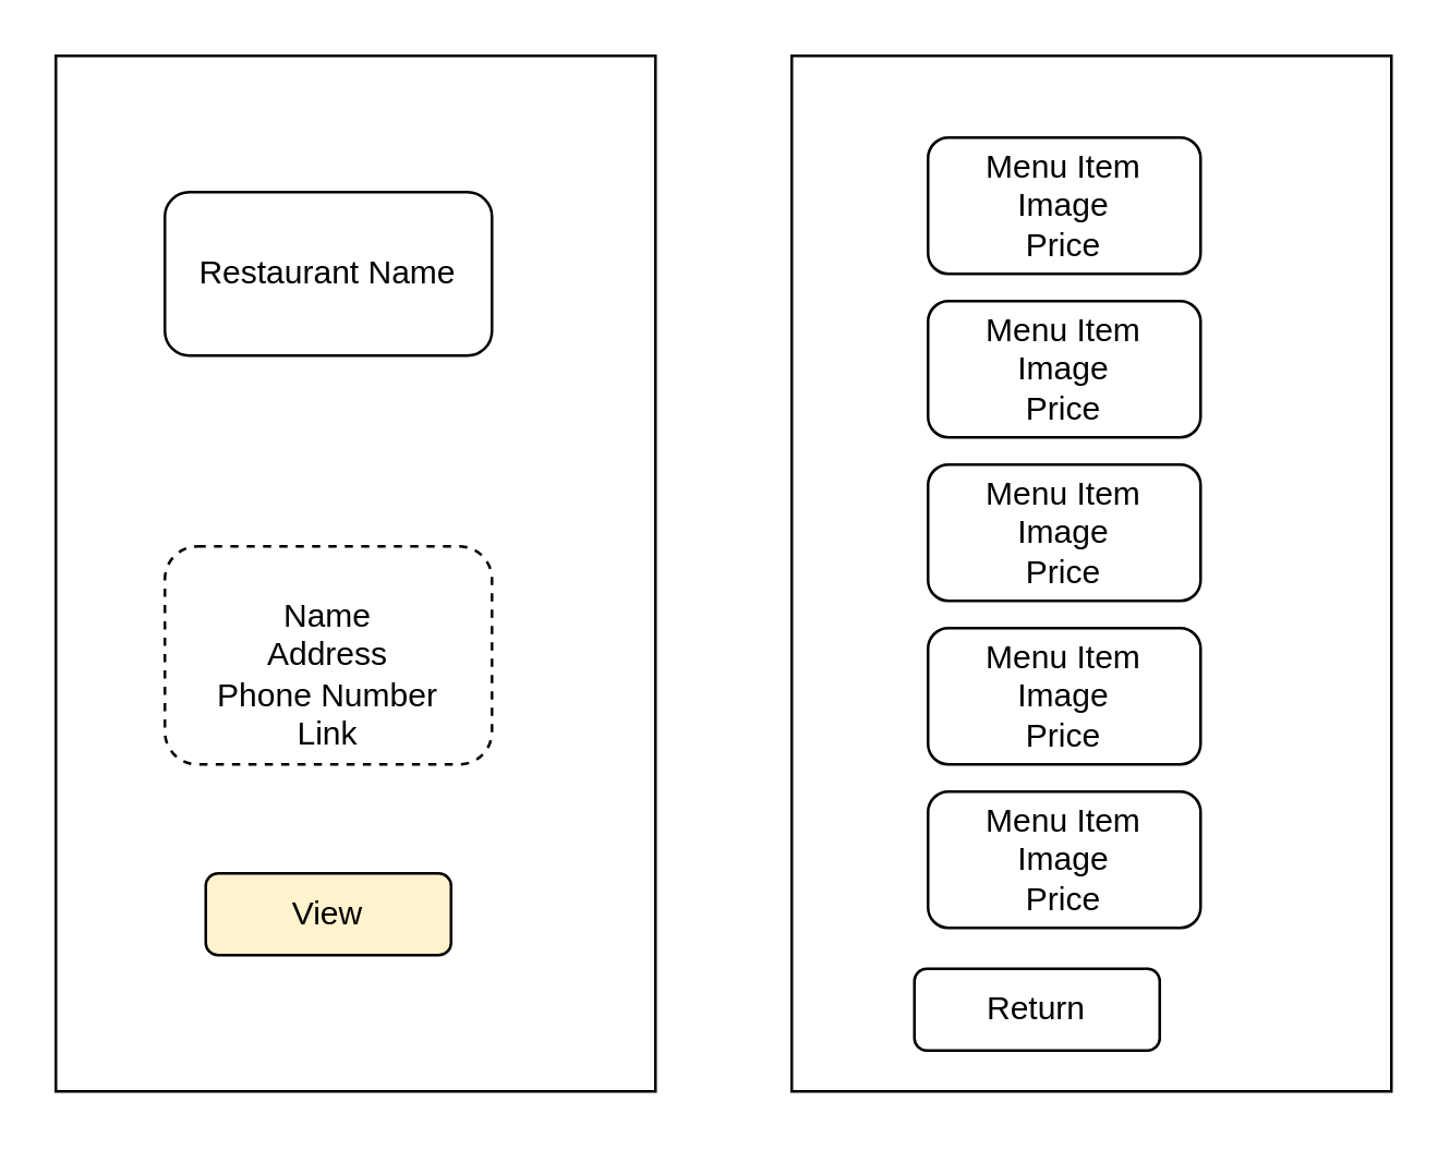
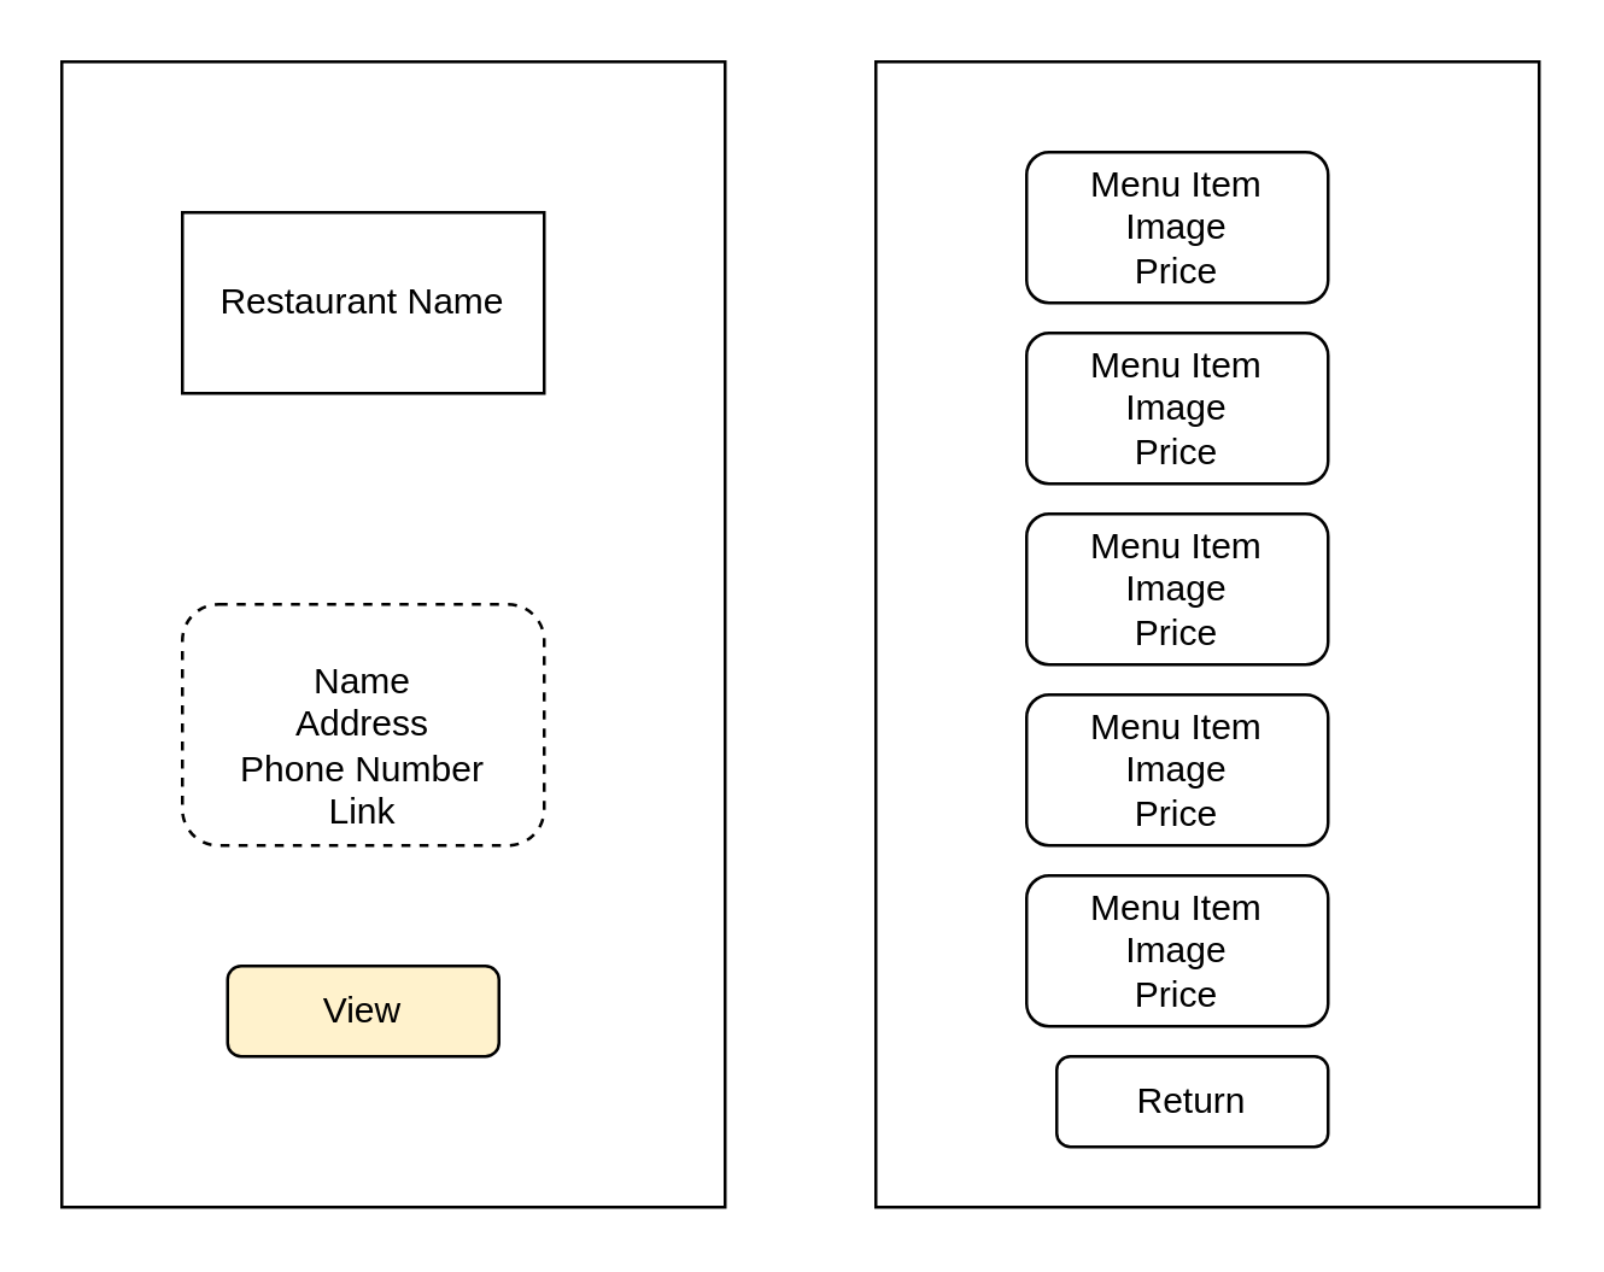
- <mxCell id="4" value="Restaurant Name" style="whiteSpace=wrap;html=1;rounded=1;" vertex="1" parent="1"><mxGeometry x="60" y="70" width="120" height="60" as="geometry" /></mxCell>
+ <mxCell id="4" value="Restaurant Name" style="rounded=0;whiteSpace=wrap;html=1;" vertex="1" parent="1"><mxGeometry x="60" y="70" width="120" height="60" as="geometry" /></mxCell>
- <mxCell id="7" value="Return" style="rounded=1;whiteSpace=wrap;html=1;" vertex="1" parent="1"><mxGeometry x="335" y="355" width="90" height="30" as="geometry" /></mxCell>
+ <mxCell id="7" value="Return" style="rounded=1;whiteSpace=wrap;html=1;" vertex="1" parent="1"><mxGeometry x="350" y="350" width="90" height="30" as="geometry" /></mxCell>
